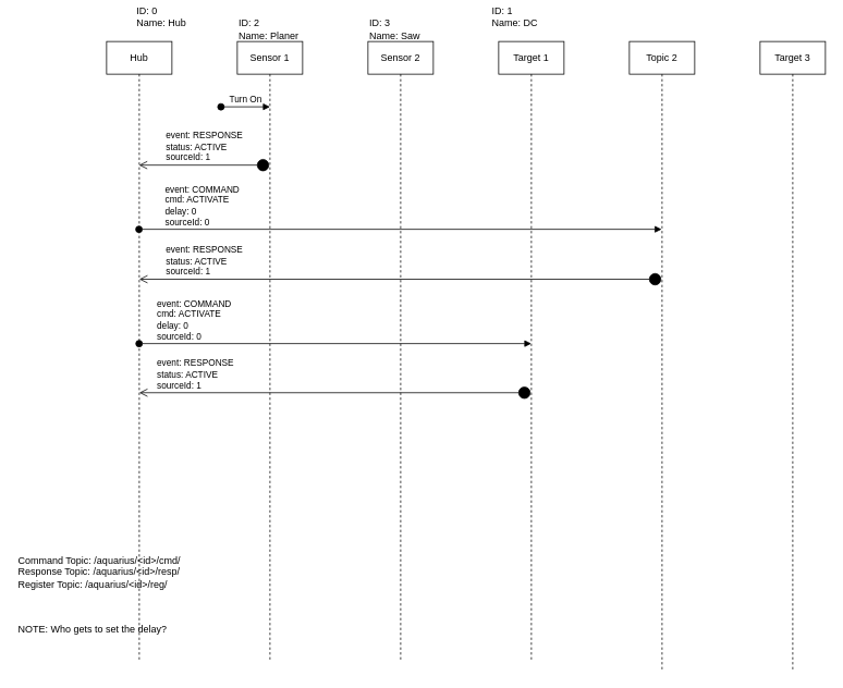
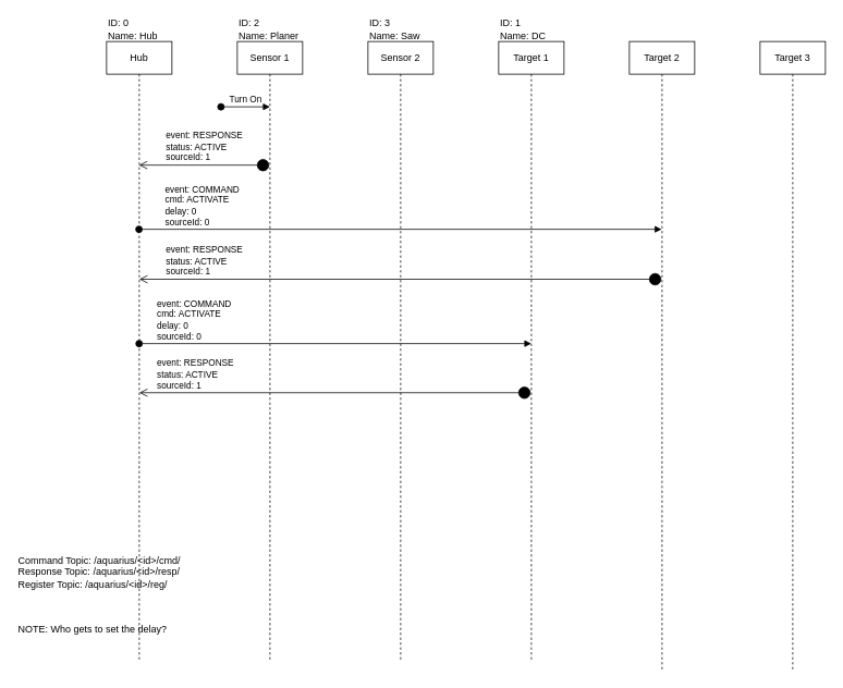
- <mxCell id="11" value="ID: 0&lt;br&gt;Name: Hub" style="text;html=1;strokeColor=none;fillColor=none;align=left;verticalAlign=middle;whiteSpace=wrap;rounded=0;" parent="1" vertex="1"><mxGeometry x="165" y="5" width="80" height="30" as="geometry" /></mxCell>
+ <mxCell id="11" value="ID: 0&lt;br&gt;Name: Hub" style="text;html=1;strokeColor=none;fillColor=none;align=left;verticalAlign=middle;whiteSpace=wrap;rounded=0;" parent="1" vertex="1"><mxGeometry x="130" y="20" width="80" height="30" as="geometry" /></mxCell>
- <mxCell id="13" value="ID: 1&lt;br&gt;Name: DC" style="text;html=1;strokeColor=none;fillColor=none;align=left;verticalAlign=middle;whiteSpace=wrap;rounded=0;" parent="1" vertex="1"><mxGeometry x="600" y="5" width="80" height="30" as="geometry" /></mxCell>
+ <mxCell id="13" value="ID: 1&lt;br&gt;Name: DC" style="text;html=1;strokeColor=none;fillColor=none;align=left;verticalAlign=middle;whiteSpace=wrap;rounded=0;" parent="1" vertex="1"><mxGeometry x="610" y="20" width="80" height="30" as="geometry" /></mxCell>
- <mxCell id="5" value="Topic 2" style="shape=umlLifeline;perimeter=lifelinePerimeter;whiteSpace=wrap;html=1;container=1;dropTarget=0;collapsible=0;recursiveResize=0;outlineConnect=0;portConstraint=eastwest;newEdgeStyle={&quot;curved&quot;:0,&quot;rounded&quot;:0};" parent="1" vertex="1"><mxGeometry x="770" y="50" width="80" height="770" as="geometry" /></mxCell>
+ <mxCell id="5" value="Target 2" style="shape=umlLifeline;perimeter=lifelinePerimeter;whiteSpace=wrap;html=1;container=1;dropTarget=0;collapsible=0;recursiveResize=0;outlineConnect=0;portConstraint=eastwest;newEdgeStyle={&quot;curved&quot;:0,&quot;rounded&quot;:0};" parent="1" vertex="1"><mxGeometry x="770" y="50" width="80" height="770" as="geometry" /></mxCell>
